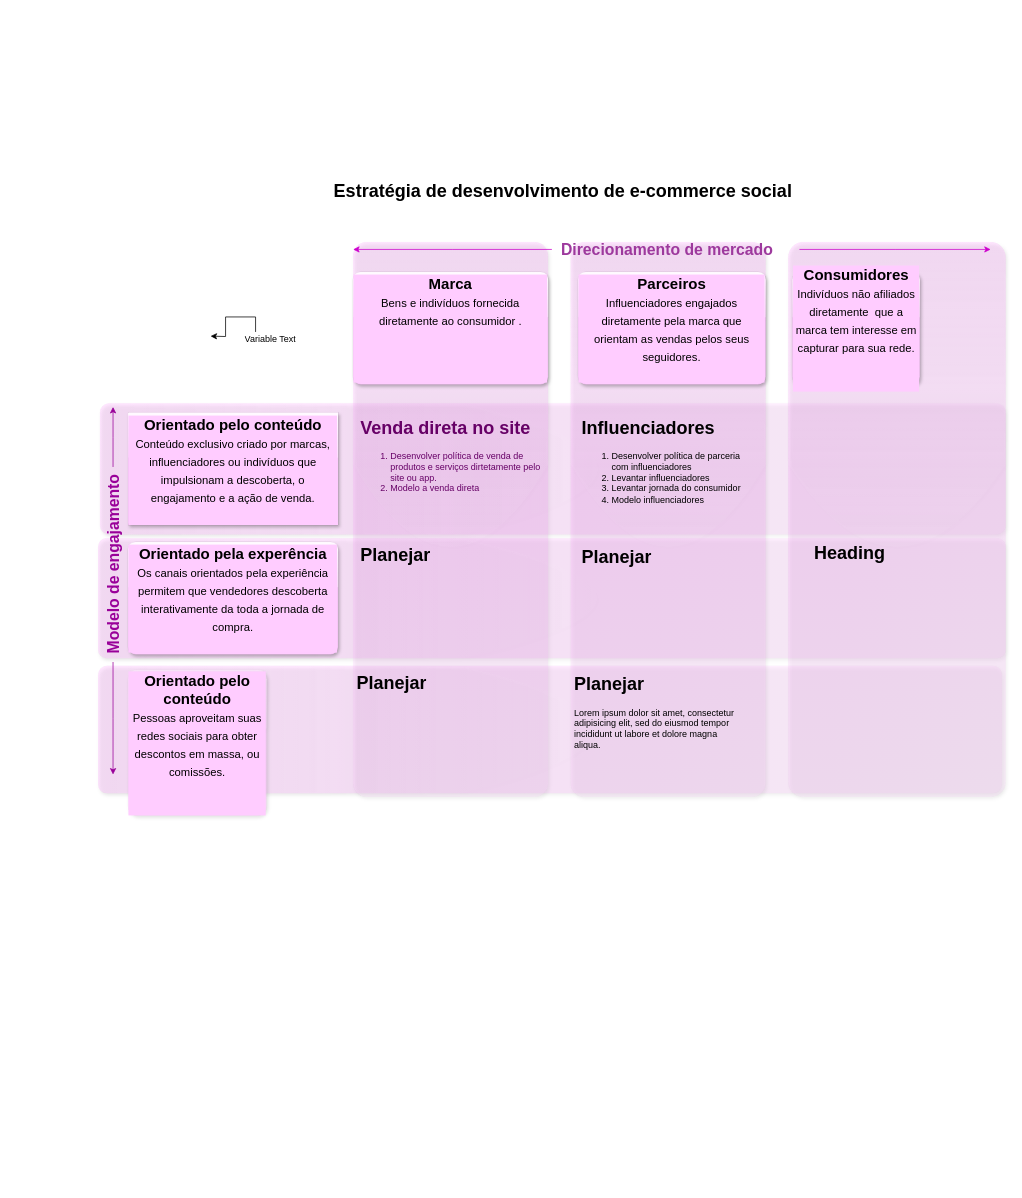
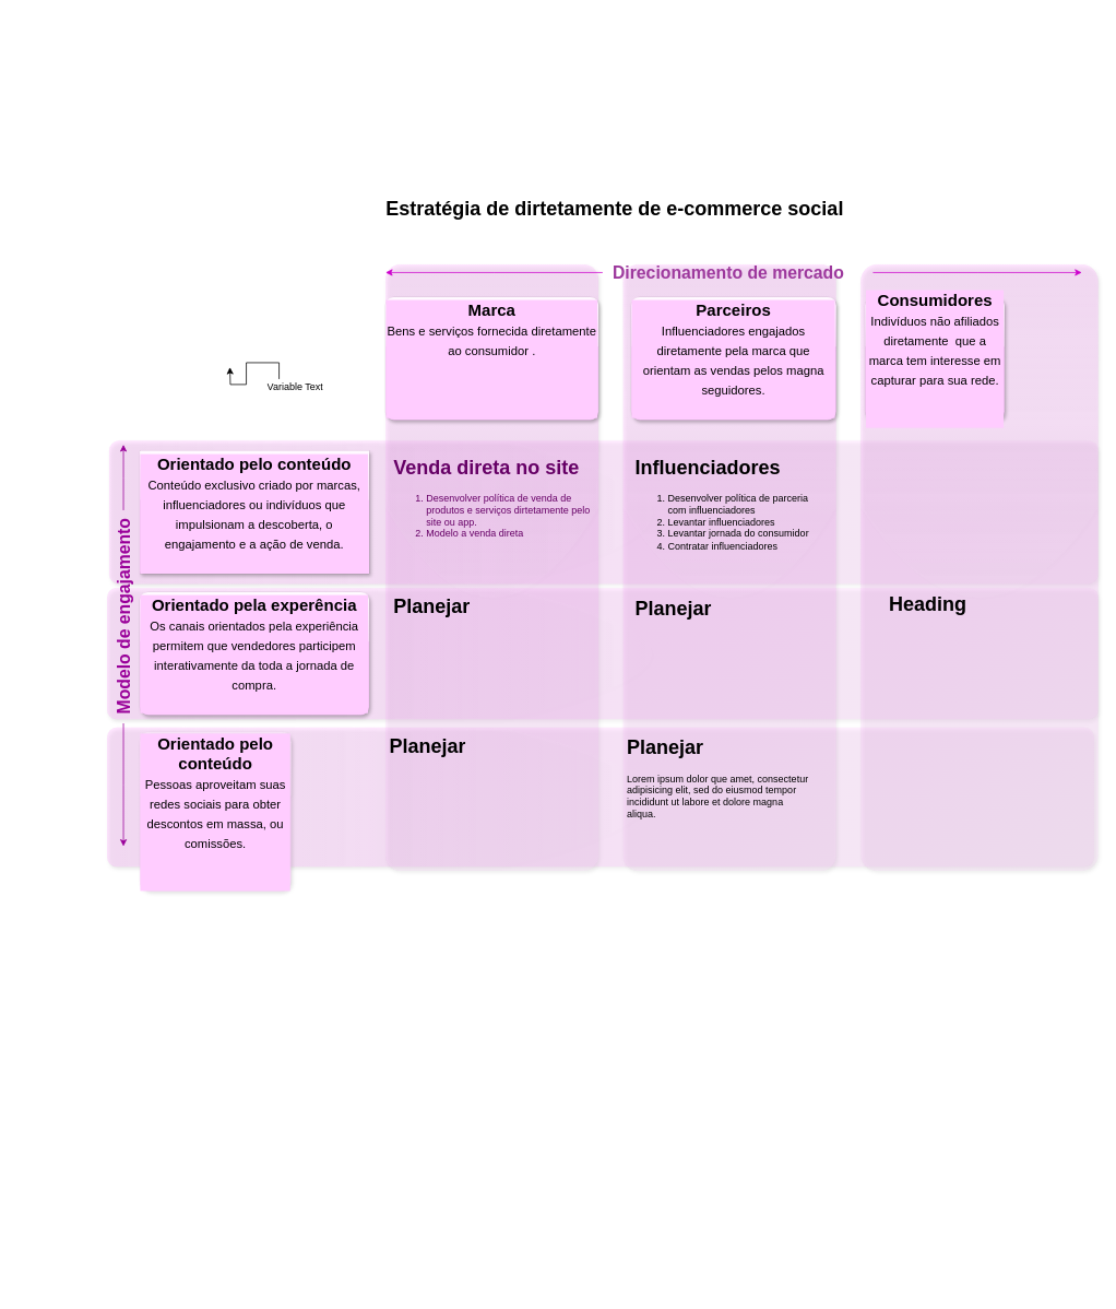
- <mxCell id="7" value="Estratégia de desenvolvimento de e-commerce social" style="text;strokeColor=none;fillColor=none;html=1;fontSize=24;fontStyle=1;verticalAlign=middle;align=center;rounded=0;shadow=1;whiteSpace=wrap;" parent="1" vertex="1"><mxGeometry x="180" y="207" width="1140" height="95" as="geometry" /></mxCell>
+ <mxCell id="7" value="Estratégia de dirtetamente de e-commerce social" style="text;strokeColor=none;fillColor=none;html=1;fontSize=24;fontStyle=1;verticalAlign=middle;align=center;rounded=0;shadow=1;whiteSpace=wrap;" parent="1" vertex="1"><mxGeometry x="180" y="207" width="1140" height="95" as="geometry" /></mxCell>
- <mxCell id="11" value="&lt;b&gt;Marca&lt;br&gt;&lt;/b&gt;&lt;font style=&quot;font-size: 15px;&quot;&gt;Bens e indivíduos fornecida diretamente ao consumidor .&lt;br&gt;&lt;br&gt;&lt;br&gt;&lt;br&gt;&lt;/font&gt;" style="rounded=1;html=1;fontSize=20;labelBackgroundColor=#FFCCFF;labelBorderColor=none;whiteSpace=wrap;strokeColor=default;perimeterSpacing=10;shadow=1;glass=1;arcSize=7;strokeWidth=0;fillColor=#ffccff;movable=0;resizable=0;rotatable=0;deletable=0;editable=0;locked=1;connectable=0;" vertex="1" parent="1"><mxGeometry x="470" y="362" width="260" height="150" as="geometry" /></mxCell>
+ <mxCell id="11" value="&lt;b&gt;Marca&lt;br&gt;&lt;/b&gt;&lt;font style=&quot;font-size: 15px;&quot;&gt;Bens e serviços fornecida diretamente ao consumidor .&lt;br&gt;&lt;br&gt;&lt;br&gt;&lt;br&gt;&lt;/font&gt;" style="rounded=1;html=1;fontSize=20;labelBackgroundColor=#FFCCFF;labelBorderColor=none;whiteSpace=wrap;strokeColor=default;perimeterSpacing=10;shadow=1;glass=1;arcSize=7;strokeWidth=0;fillColor=#ffccff;movable=0;resizable=0;rotatable=0;deletable=0;editable=0;locked=1;connectable=0;" vertex="1" parent="1"><mxGeometry x="470" y="362" width="260" height="150" as="geometry" /></mxCell>
- <mxCell id="9" value="&lt;b&gt;Parceiros&lt;br&gt;&lt;/b&gt;&lt;font style=&quot;font-size: 15px;&quot;&gt;Influenciadores engajados diretamente pela marca que orientam as vendas pelos seus seguidores.&lt;br&gt;&lt;br&gt;&lt;/font&gt;" style="rounded=1;html=1;fontSize=20;labelBackgroundColor=#FFCCFF;labelBorderColor=none;whiteSpace=wrap;strokeColor=default;perimeterSpacing=10;shadow=1;glass=1;arcSize=7;strokeWidth=0;fillColor=#ffccff;movable=0;resizable=0;rotatable=0;deletable=0;editable=0;locked=1;connectable=0;" vertex="1" parent="1"><mxGeometry x="770" y="362" width="250" height="150" as="geometry" /></mxCell>
+ <mxCell id="9" value="&lt;b&gt;Parceiros&lt;br&gt;&lt;/b&gt;&lt;font style=&quot;font-size: 15px;&quot;&gt;Influenciadores engajados diretamente pela marca que orientam as vendas pelos magna seguidores.&lt;br&gt;&lt;br&gt;&lt;/font&gt;" style="rounded=1;html=1;fontSize=20;labelBackgroundColor=#FFCCFF;labelBorderColor=none;whiteSpace=wrap;strokeColor=default;perimeterSpacing=10;shadow=1;glass=1;arcSize=7;strokeWidth=0;fillColor=#ffccff;movable=0;resizable=0;rotatable=0;deletable=0;editable=0;locked=1;connectable=0;" vertex="1" parent="1"><mxGeometry x="770" y="362" width="250" height="150" as="geometry" /></mxCell>
- <mxCell id="29" value="Variable Text" style="text;html=1;strokeColor=none;fillColor=none;align=center;verticalAlign=middle;whiteSpace=wrap;overflow=hidden;" vertex="1" parent="1"><mxGeometry x="320" y="442" width="80" height="20" as="geometry" /></mxCell>
+ <mxCell id="29" value="Variable Text" style="text;html=1;strokeColor=none;fillColor=none;align=center;verticalAlign=middle;whiteSpace=wrap;overflow=hidden;" vertex="1" parent="1"><mxGeometry x="320" y="462" width="80" height="20" as="geometry" /></mxCell>
- <mxCell id="22" value="&lt;h1&gt;Influenciadores&lt;/h1&gt;&lt;p&gt;&lt;/p&gt;&lt;ol&gt;&lt;li&gt;Desenvolver política de parceria com influenciadores&lt;/li&gt;&lt;li&gt;Levantar influenciadores&lt;/li&gt;&lt;li&gt;Levantar jornada do consumidor&lt;/li&gt;&lt;li&gt;Modelo influenciadores&lt;/li&gt;&lt;/ol&gt;&lt;p&gt;&lt;/p&gt;" style="text;html=1;strokeColor=none;fillColor=none;spacing=5;spacingTop=-20;whiteSpace=wrap;overflow=hidden;rounded=0;" vertex="1" parent="1"><mxGeometry x="770" y="549.5" width="230" height="152.5" as="geometry" /></mxCell>
+ <mxCell id="22" value="&lt;h1&gt;Influenciadores&lt;/h1&gt;&lt;p&gt;&lt;/p&gt;&lt;ol&gt;&lt;li&gt;Desenvolver política de parceria com influenciadores&lt;/li&gt;&lt;li&gt;Levantar influenciadores&lt;/li&gt;&lt;li&gt;Levantar jornada do consumidor&lt;/li&gt;&lt;li&gt;Contratar influenciadores&lt;/li&gt;&lt;/ol&gt;&lt;p&gt;&lt;/p&gt;" style="text;html=1;strokeColor=none;fillColor=none;spacing=5;spacingTop=-20;whiteSpace=wrap;overflow=hidden;rounded=0;" vertex="1" parent="1"><mxGeometry x="770" y="549.5" width="230" height="152.5" as="geometry" /></mxCell>
- <mxCell id="13" value="&lt;b&gt;Orientado pela experência&lt;br&gt;&lt;/b&gt;&lt;font style=&quot;font-size: 15px;&quot;&gt;Os canais orientados pela experiência permitem que vendedores descoberta interativamente da toda a jornada de compra. &lt;br&gt;&lt;br&gt;&lt;/font&gt;" style="rounded=1;html=1;fontSize=20;labelBackgroundColor=#FFCCFF;labelBorderColor=none;whiteSpace=wrap;strokeColor=default;perimeterSpacing=10;shadow=1;glass=1;arcSize=7;strokeWidth=0;fillColor=#ffccff;movable=0;resizable=0;rotatable=0;deletable=0;editable=0;locked=1;connectable=0;" vertex="1" parent="1"><mxGeometry x="170" y="722" width="280" height="150" as="geometry" /></mxCell>
+ <mxCell id="13" value="&lt;b&gt;Orientado pela experência&lt;br&gt;&lt;/b&gt;&lt;font style=&quot;font-size: 15px;&quot;&gt;Os canais orientados pela experiência permitem que vendedores participem interativamente da toda a jornada de compra. &lt;br&gt;&lt;br&gt;&lt;/font&gt;" style="rounded=1;html=1;fontSize=20;labelBackgroundColor=#FFCCFF;labelBorderColor=none;whiteSpace=wrap;strokeColor=default;perimeterSpacing=10;shadow=1;glass=1;arcSize=7;strokeWidth=0;fillColor=#ffccff;movable=0;resizable=0;rotatable=0;deletable=0;editable=0;locked=1;connectable=0;" vertex="1" parent="1"><mxGeometry x="170" y="722" width="280" height="150" as="geometry" /></mxCell>
- <mxCell id="27" value="&lt;h1&gt;Planejar&lt;/h1&gt;&lt;p&gt;Lorem ipsum dolor sit amet, consectetur adipisicing elit, sed do eiusmod tempor incididunt ut labore et dolore magna aliqua.&lt;/p&gt;" style="text;html=1;strokeColor=none;fillColor=none;spacing=5;spacingTop=-20;whiteSpace=wrap;overflow=hidden;rounded=0;" vertex="1" parent="1"><mxGeometry x="760" y="892" width="230" height="152.5" as="geometry" /></mxCell>
+ <mxCell id="27" value="&lt;h1&gt;Planejar&lt;/h1&gt;&lt;p&gt;Lorem ipsum dolor que amet, consectetur adipisicing elit, sed do eiusmod tempor incididunt ut labore et dolore magna aliqua.&lt;/p&gt;" style="text;html=1;strokeColor=none;fillColor=none;spacing=5;spacingTop=-20;whiteSpace=wrap;overflow=hidden;rounded=0;" vertex="1" parent="1"><mxGeometry x="760" y="892" width="230" height="152.5" as="geometry" /></mxCell>
